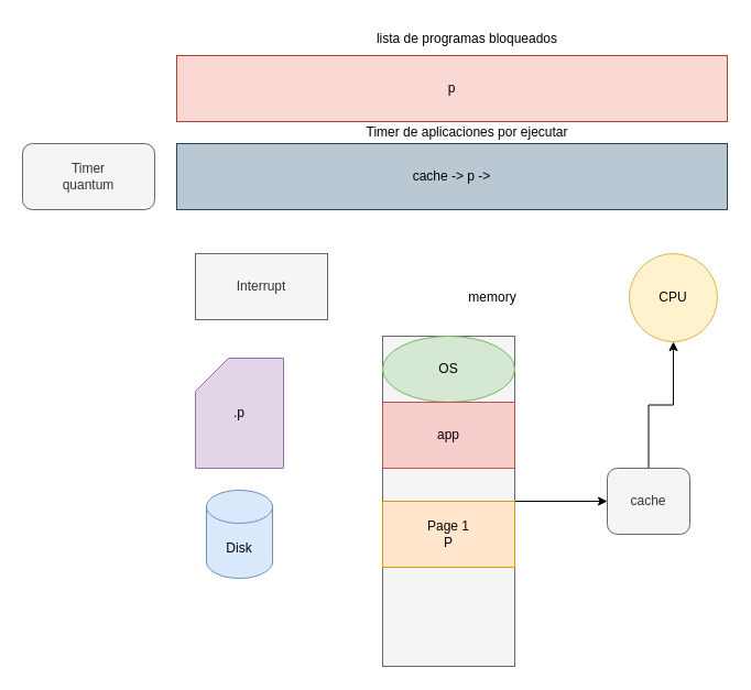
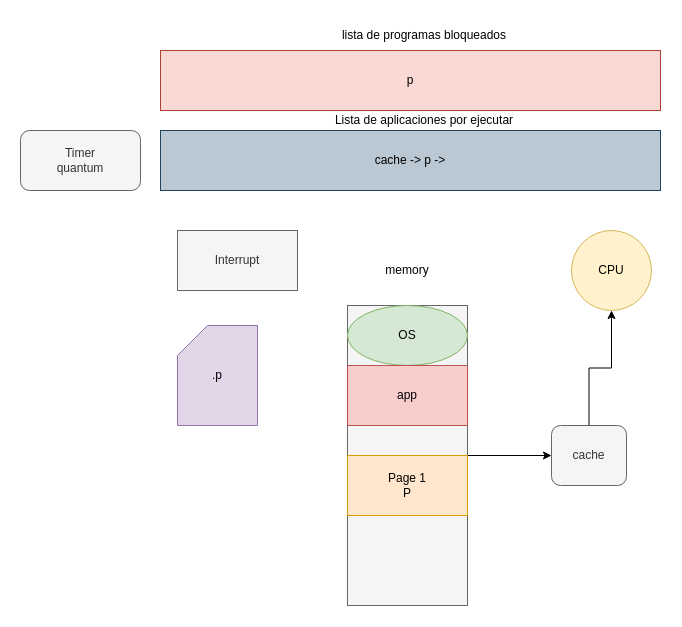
- <mxCell id="13" value="Timer de aplicaciones por ejecutar" style="text;html=1;align=center;verticalAlign=middle;whiteSpace=wrap;rounded=0;" parent="1" vertex="1"><mxGeometry x="321" y="100" width="206" height="40" as="geometry" /></mxCell>
+ <mxCell id="13" value="Lista de aplicaciones por ejecutar" style="text;html=1;align=center;verticalAlign=middle;whiteSpace=wrap;rounded=0;" parent="1" vertex="1"><mxGeometry x="321" y="100" width="206" height="40" as="geometry" /></mxCell>
- <mxCell id="5" value="memory" style="text;html=1;align=center;verticalAlign=middle;whiteSpace=wrap;rounded=0;" parent="1" vertex="1"><mxGeometry x="417" y="255" width="60" height="30" as="geometry" /></mxCell>
+ <mxCell id="5" value="memory" style="text;html=1;align=center;verticalAlign=middle;whiteSpace=wrap;rounded=0;" parent="1" vertex="1"><mxGeometry x="377" y="255" width="60" height="30" as="geometry" /></mxCell>
- <mxCell id="2" value="Disk" style="shape=cylinder3;whiteSpace=wrap;html=1;boundedLbl=1;backgroundOutline=1;size=15;fillColor=#dae8fc;strokeColor=#6c8ebf;" parent="1" vertex="1"><mxGeometry x="187" y="445" width="60" height="80" as="geometry" /></mxCell>
